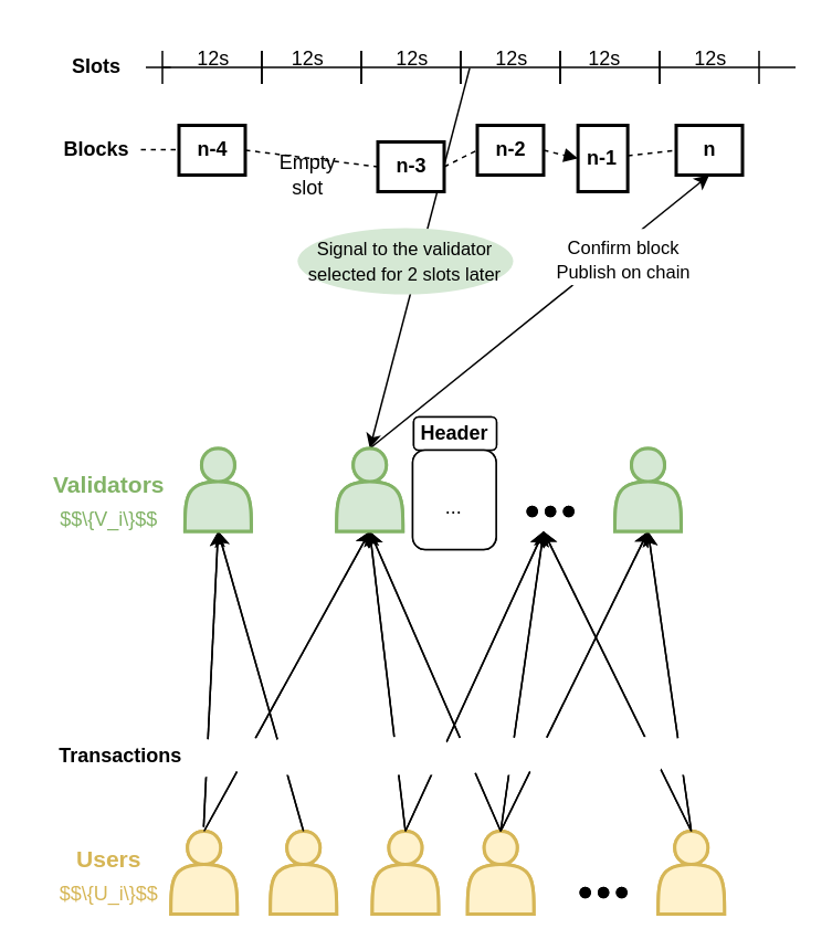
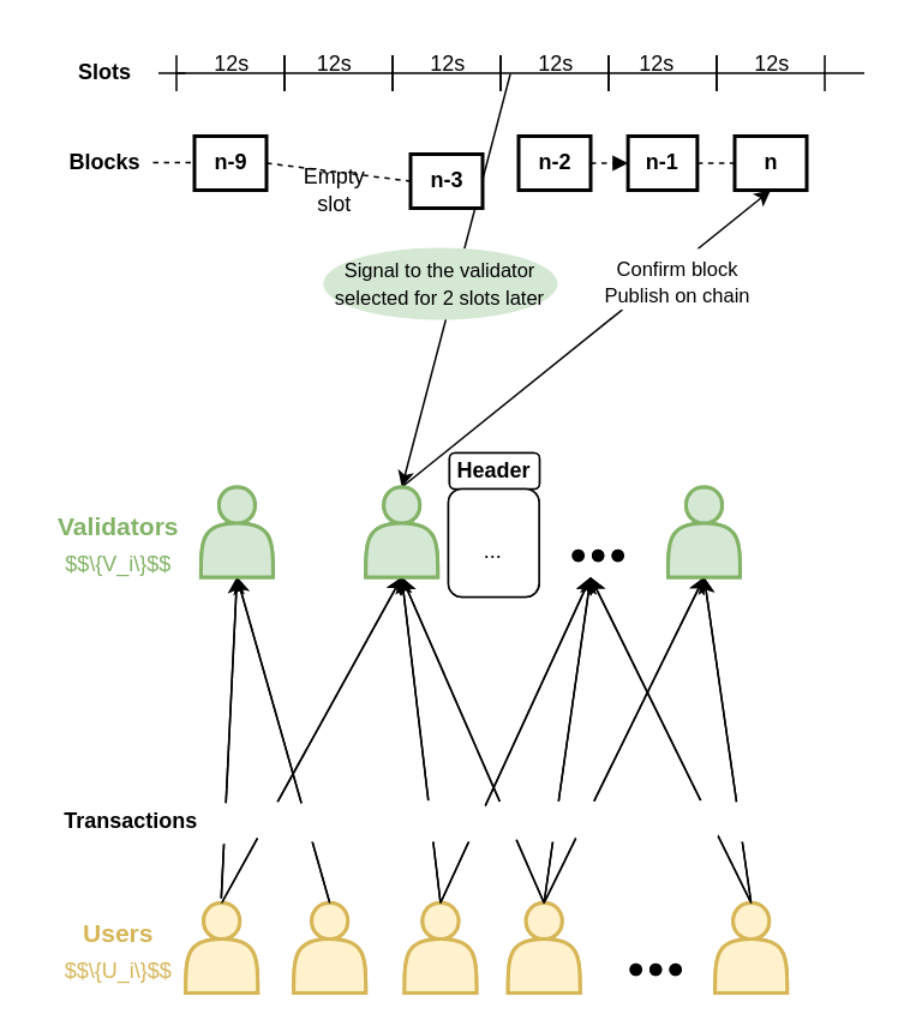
- <mxCell id="158" value="&lt;b&gt;n-4&lt;/b&gt;" style="rounded=0;whiteSpace=wrap;html=1;strokeWidth=2;" vertex="1" parent="1"><mxGeometry x="107.5" y="75" width="40" height="30" as="geometry" /></mxCell>
+ <mxCell id="158" value="&lt;b&gt;n-9&lt;/b&gt;" style="rounded=0;whiteSpace=wrap;html=1;strokeWidth=2;" vertex="1" parent="1"><mxGeometry x="107.5" y="75" width="40" height="30" as="geometry" /></mxCell>
- <mxCell id="160" value="" style="endArrow=none;dashed=1;html=1;rounded=0;exitX=1;exitY=0.5;exitDx=0;exitDy=0;entryX=0;entryY=0.5;entryDx=0;entryDy=0;" edge="1" parent="1" source="157" target="138"><mxGeometry width="50" height="50" relative="1" as="geometry"><mxPoint x="157.5" y="100" as="sourcePoint" /><mxPoint x="237.5" y="100" as="targetPoint" /></mxGeometry></mxCell>
- <mxCell id="135" value="&lt;b&gt;n-1&lt;/b&gt;" style="rounded=0;whiteSpace=wrap;html=1;strokeWidth=2;" vertex="1" parent="1"><mxGeometry x="348.25" y="75" width="30" height="40" as="geometry" /></mxCell>
+ <mxCell id="135" value="&lt;b&gt;n-1&lt;/b&gt;" style="rounded=0;whiteSpace=wrap;html=1;strokeWidth=2;" vertex="1" parent="1"><mxGeometry x="348.25" y="75" width="38.5" height="30" as="geometry" /></mxCell>
